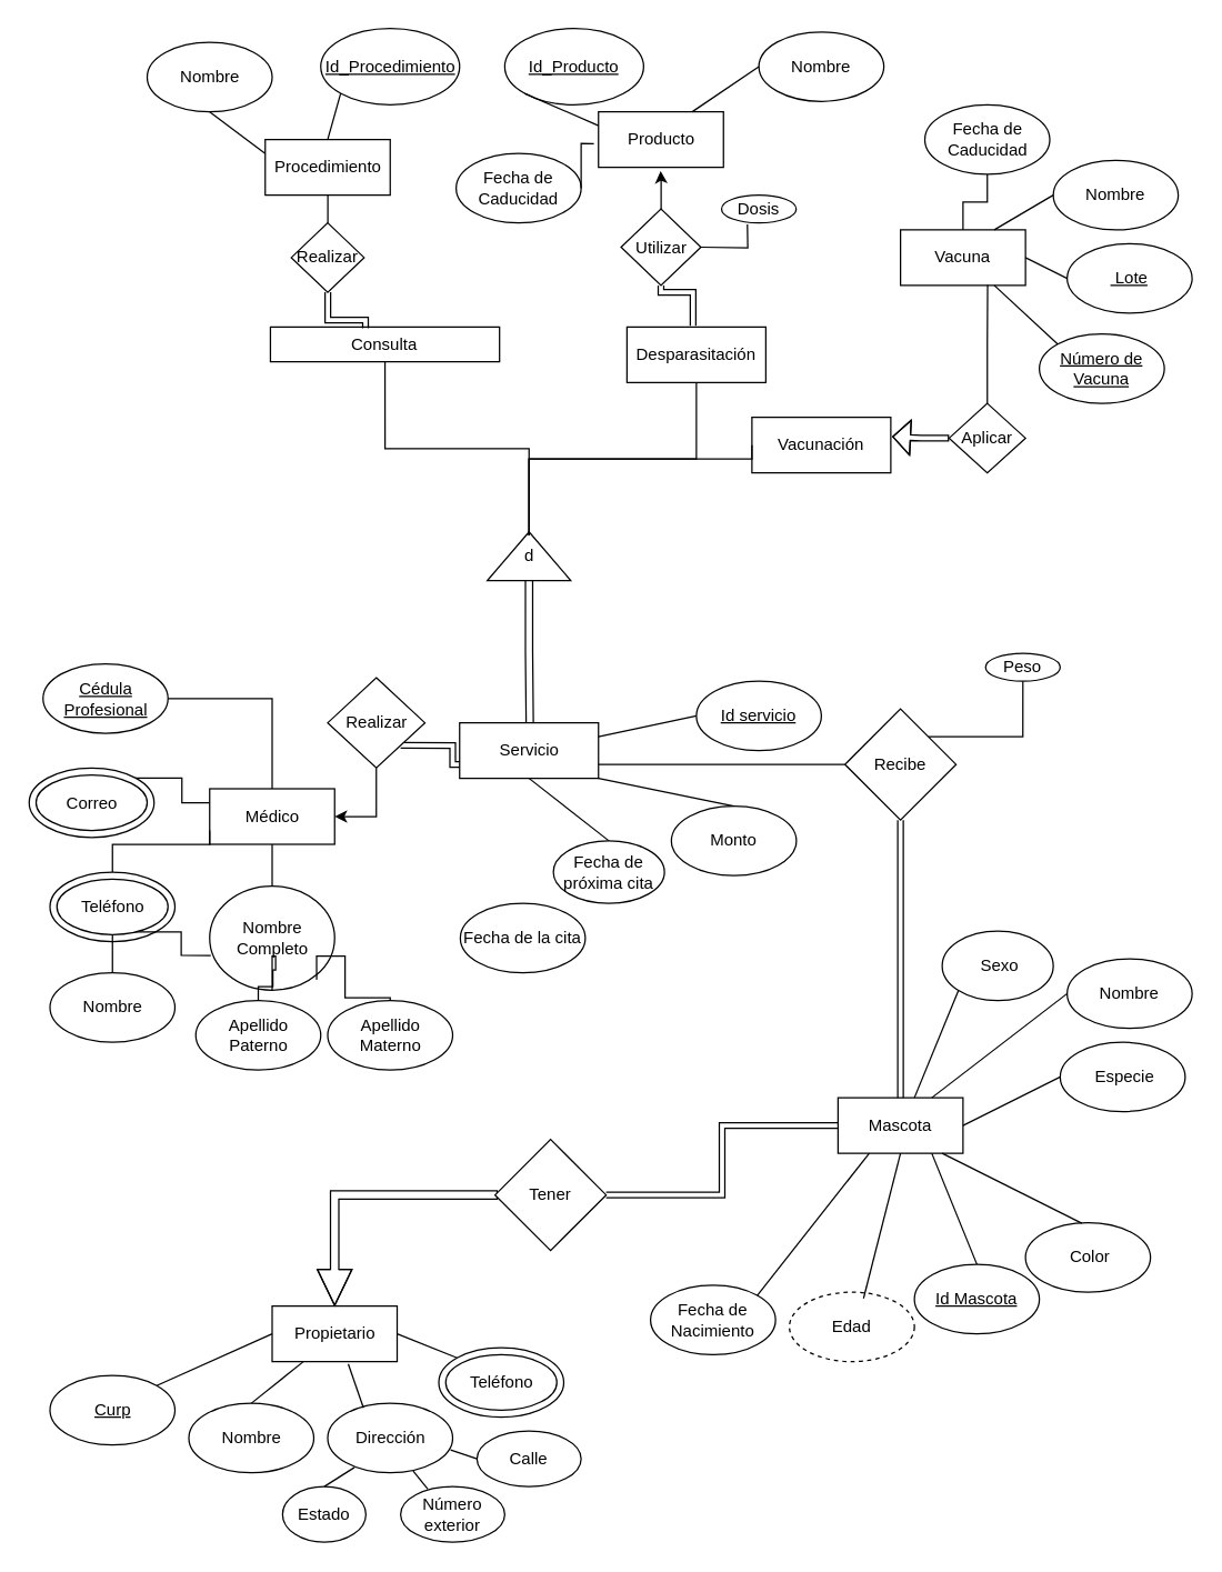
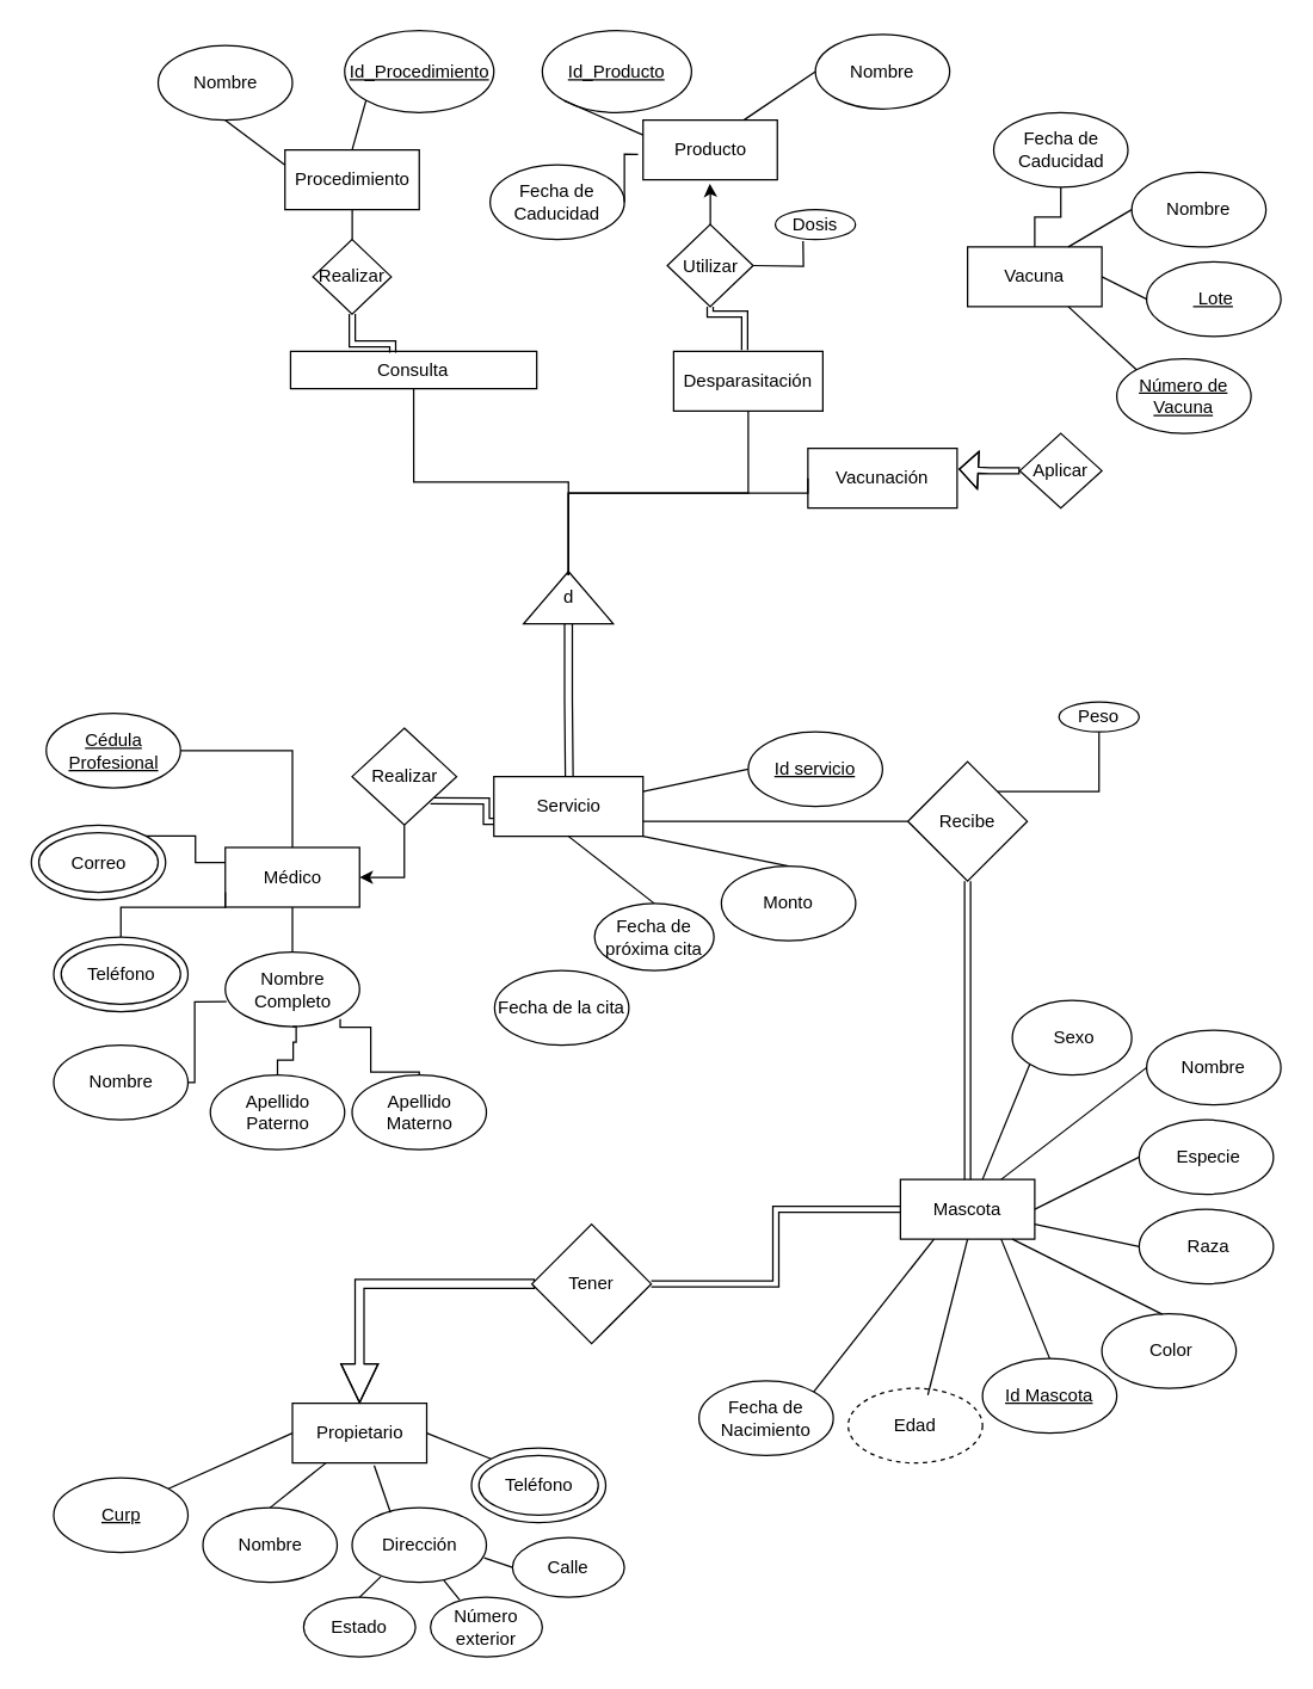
- <mxCell id="95" style="edgeStyle=orthogonalEdgeStyle;rounded=0;orthogonalLoop=1;jettySize=auto;html=1;entryX=0.697;entryY=0.992;entryDx=0;entryDy=0;entryPerimeter=0;endArrow=none;endFill=0;" edge="1" parent="1" source="94" target="5"><mxGeometry relative="1" as="geometry" /></mxCell>
- <mxCell id="7" value="Nombre Completo" style="ellipse;whiteSpace=wrap;html=1;" vertex="1" parent="1"><mxGeometry x="150.5" y="637.5" width="90" height="75" as="geometry" /></mxCell>
+ <mxCell id="7" value="Nombre Completo" style="ellipse;whiteSpace=wrap;html=1;" vertex="1" parent="1"><mxGeometry x="150.5" y="637.5" width="90" height="50" as="geometry" /></mxCell>
+ <mxCell id="34" value="" style="endArrow=none;html=1;rounded=0;exitX=0;exitY=0.5;exitDx=0;exitDy=0;entryX=1;entryY=0.75;entryDx=0;entryDy=0;" edge="1" parent="1" source="24" target="2"><mxGeometry width="50" height="50" relative="1" as="geometry"><mxPoint x="749" y="880" as="sourcePoint" /><mxPoint x="708" y="820" as="targetPoint" /></mxGeometry></mxCell>
+ <mxCell id="24" value="&amp;nbsp;Raza" style="ellipse;whiteSpace=wrap;html=1;" vertex="1" parent="1"><mxGeometry x="763" y="810" width="90" height="50" as="geometry" /></mxCell>
- <mxCell id="104" value="Estado" style="ellipse;whiteSpace=wrap;html=1;" vertex="1" parent="1"><mxGeometry x="203" y="1070" width="60" height="40" as="geometry" /></mxCell>
+ <mxCell id="104" value="Estado" style="ellipse;whiteSpace=wrap;html=1;" vertex="1" parent="1"><mxGeometry x="203" y="1070" width="75" height="40" as="geometry" /></mxCell>
